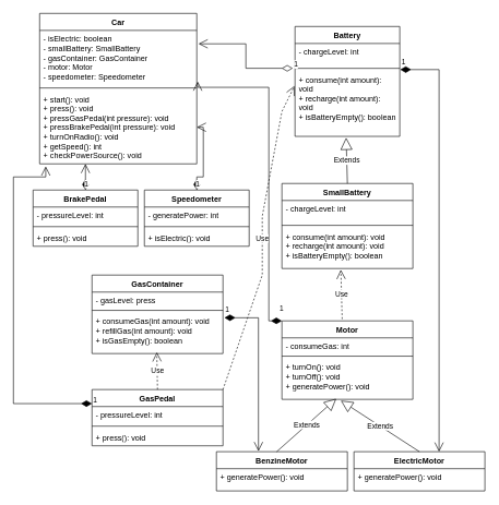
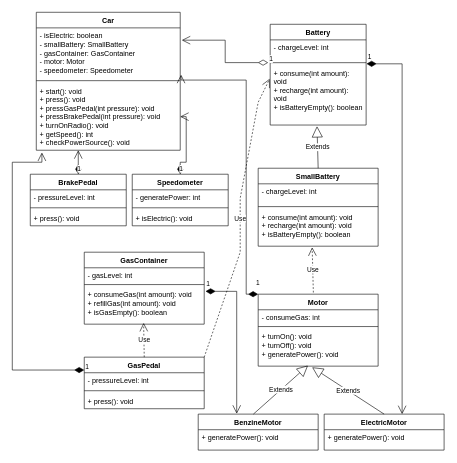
- <mxCell id="21" value="- gasLevel: press" style="text;strokeColor=none;fillColor=none;align=left;verticalAlign=top;spacingLeft=4;spacingRight=4;overflow=hidden;rotatable=0;points=[[0,0.5],[1,0.5]];portConstraint=eastwest;whiteSpace=wrap;html=1;" parent="20" vertex="1"><mxGeometry y="26" width="200" height="24" as="geometry" /></mxCell>
+ <mxCell id="21" value="- gasLevel: int" style="text;strokeColor=none;fillColor=none;align=left;verticalAlign=top;spacingLeft=4;spacingRight=4;overflow=hidden;rotatable=0;points=[[0,0.5],[1,0.5]];portConstraint=eastwest;whiteSpace=wrap;html=1;" parent="20" vertex="1"><mxGeometry y="26" width="200" height="24" as="geometry" /></mxCell>
